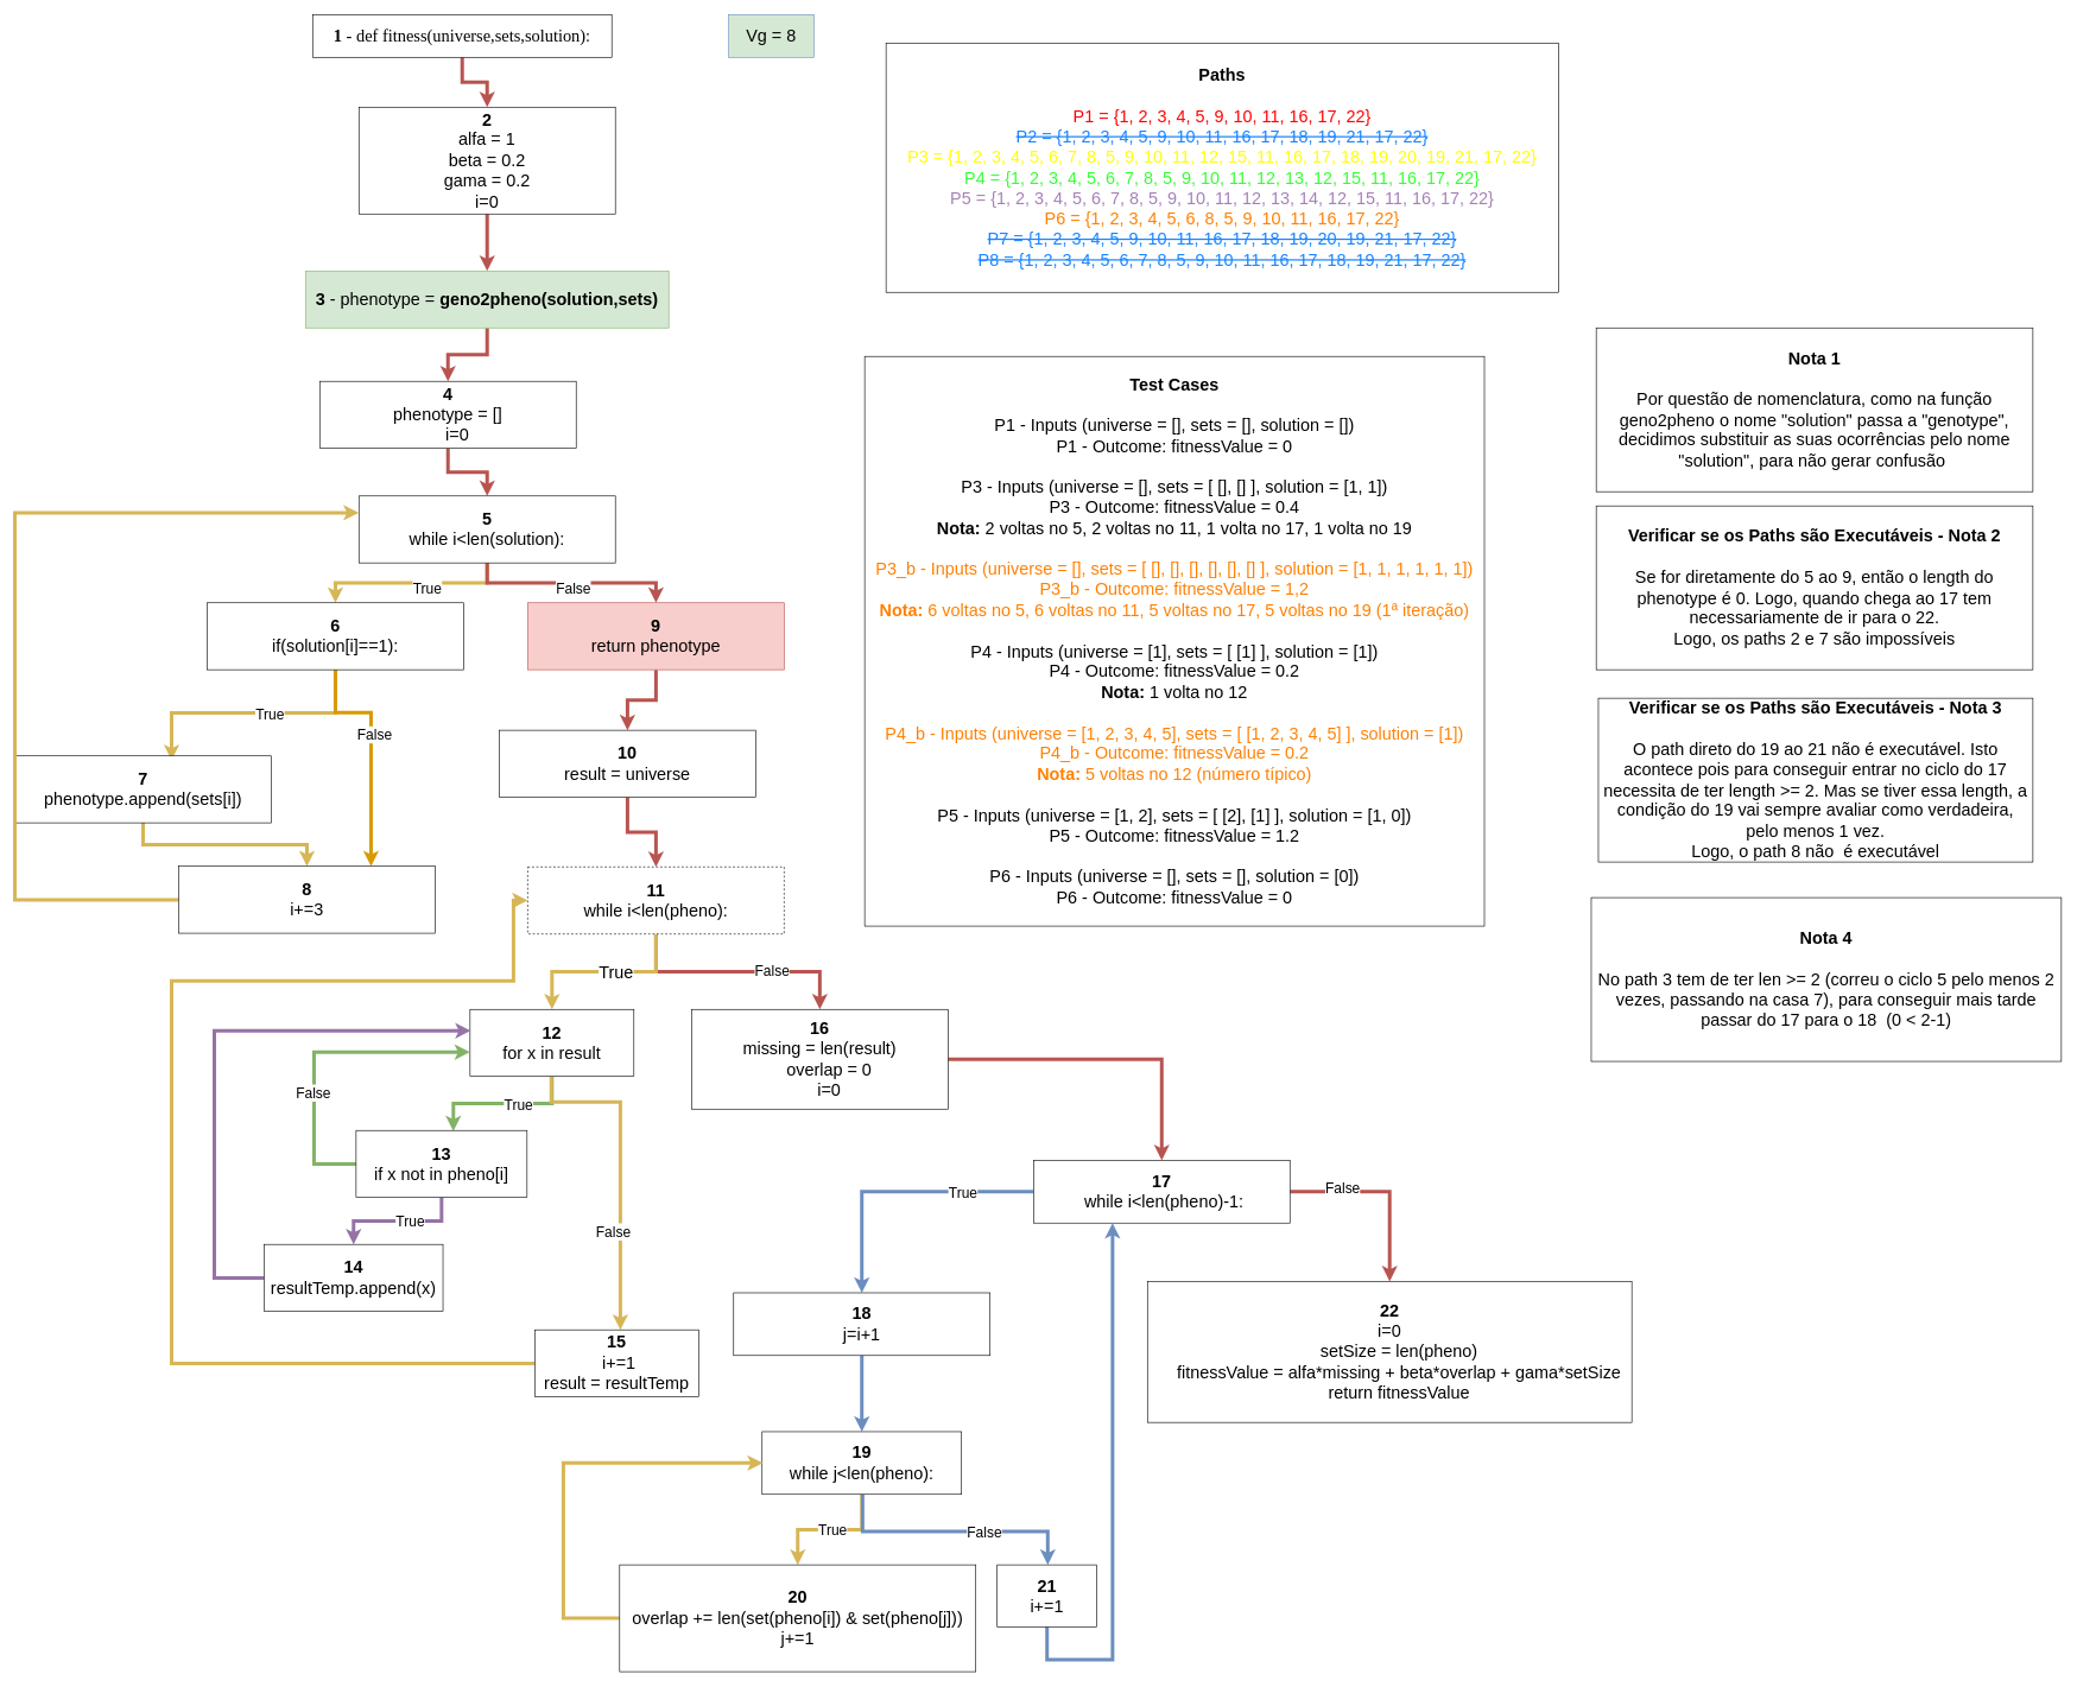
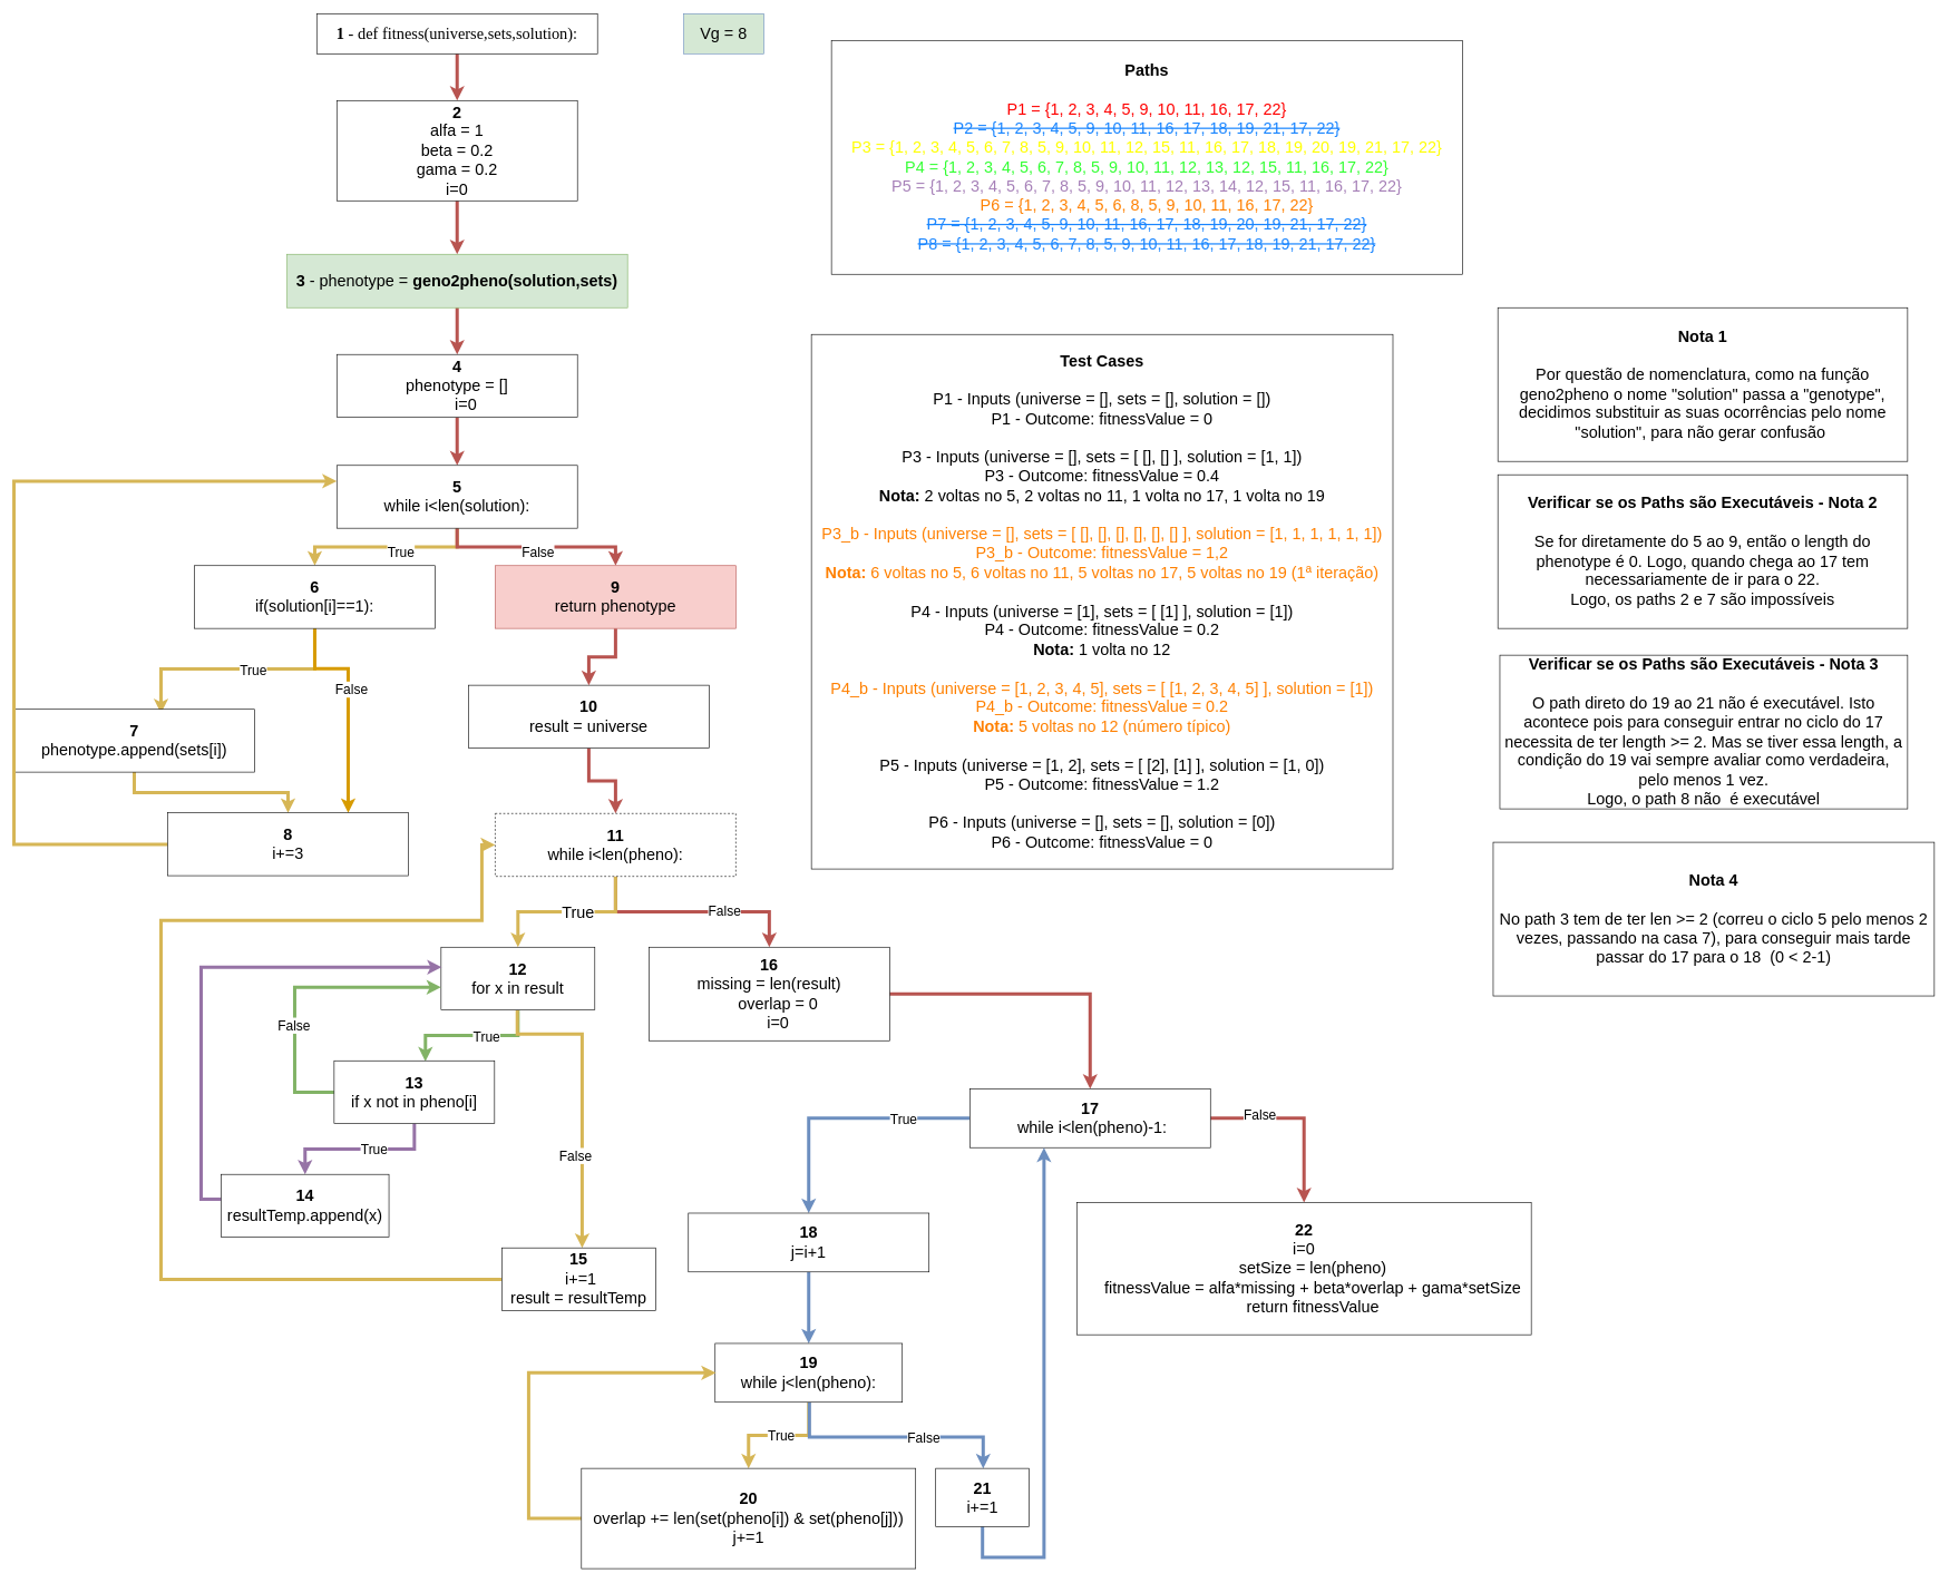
- <mxCell id="3" value="&lt;p style=&quot;margin-top: 0pt ; margin-bottom: 0pt ; margin-left: 0in ; text-align: left ; direction: ltr ; unicode-bidi: embed ; word-break: normal&quot;&gt;&lt;span style=&quot;font-size: 18pt ; font-family: &amp;#34;calibri&amp;#34; ; font-weight: bold&quot;&gt;1&lt;/span&gt;&lt;span style=&quot;font-size: 18pt ; font-family: &amp;#34;calibri&amp;#34;&quot;&gt; - def fitness(&lt;/span&gt;&lt;span style=&quot;font-size: 18pt ; font-family: &amp;#34;calibri&amp;#34;&quot;&gt;universe,sets,solution&lt;/span&gt;&lt;span style=&quot;font-size: 18pt ; font-family: &amp;#34;calibri&amp;#34;&quot;&gt;):&lt;/span&gt;&lt;/p&gt;" style="rounded=0;whiteSpace=wrap;html=1;" parent="1" vertex="1"><mxGeometry x="438" y="20" width="420" height="60" as="geometry" /></mxCell>
+ <mxCell id="3" value="&lt;p style=&quot;margin-top: 0pt ; margin-bottom: 0pt ; margin-left: 0in ; text-align: left ; direction: ltr ; unicode-bidi: embed ; word-break: normal&quot;&gt;&lt;span style=&quot;font-size: 18pt ; font-family: &amp;#34;calibri&amp;#34; ; font-weight: bold&quot;&gt;1&lt;/span&gt;&lt;span style=&quot;font-size: 18pt ; font-family: &amp;#34;calibri&amp;#34;&quot;&gt; - def fitness(&lt;/span&gt;&lt;span style=&quot;font-size: 18pt ; font-family: &amp;#34;calibri&amp;#34;&quot;&gt;universe,sets,solution&lt;/span&gt;&lt;span style=&quot;font-size: 18pt ; font-family: &amp;#34;calibri&amp;#34;&quot;&gt;):&lt;/span&gt;&lt;/p&gt;" style="rounded=0;whiteSpace=wrap;html=1;" parent="1" vertex="1"><mxGeometry x="473" y="20" width="420" height="60" as="geometry" /></mxCell>
- <mxCell id="53" value="&lt;div style=&quot;font-size: 24px&quot;&gt;&lt;b&gt;4&lt;/b&gt;&lt;/div&gt;&lt;div style=&quot;font-size: 24px&quot;&gt;&lt;div&gt;phenotype = []&lt;/div&gt;&lt;div&gt;&amp;nbsp; &amp;nbsp; i=0&lt;/div&gt;&lt;/div&gt;" style="rounded=0;whiteSpace=wrap;html=1;align=center;" parent="1" vertex="1"><mxGeometry x="448" y="535" width="360" height="94" as="geometry" /></mxCell>
+ <mxCell id="53" value="&lt;div style=&quot;font-size: 24px&quot;&gt;&lt;b&gt;4&lt;/b&gt;&lt;/div&gt;&lt;div style=&quot;font-size: 24px&quot;&gt;&lt;div&gt;phenotype = []&lt;/div&gt;&lt;div&gt;&amp;nbsp; &amp;nbsp; i=0&lt;/div&gt;&lt;/div&gt;" style="rounded=0;whiteSpace=wrap;html=1;align=center;" parent="1" vertex="1"><mxGeometry x="503" y="530" width="360" height="94" as="geometry" /></mxCell>
- <mxCell id="26" value="&lt;div style=&quot;font-size: 24px&quot;&gt;&lt;b&gt;14&lt;/b&gt;&lt;/div&gt;&lt;div style=&quot;font-size: 24px&quot;&gt;resultTemp.append(x)&lt;/div&gt;" style="rounded=0;whiteSpace=wrap;html=1;align=center;" parent="1" vertex="1"><mxGeometry x="370" y="1747" width="251" height="94" as="geometry" /></mxCell>
+ <mxCell id="26" value="&lt;div style=&quot;font-size: 24px&quot;&gt;&lt;b&gt;14&lt;/b&gt;&lt;/div&gt;&lt;div style=&quot;font-size: 24px&quot;&gt;resultTemp.append(x)&lt;/div&gt;" style="rounded=0;whiteSpace=wrap;html=1;align=center;" parent="1" vertex="1"><mxGeometry x="330" y="1757" width="251" height="94" as="geometry" /></mxCell>
